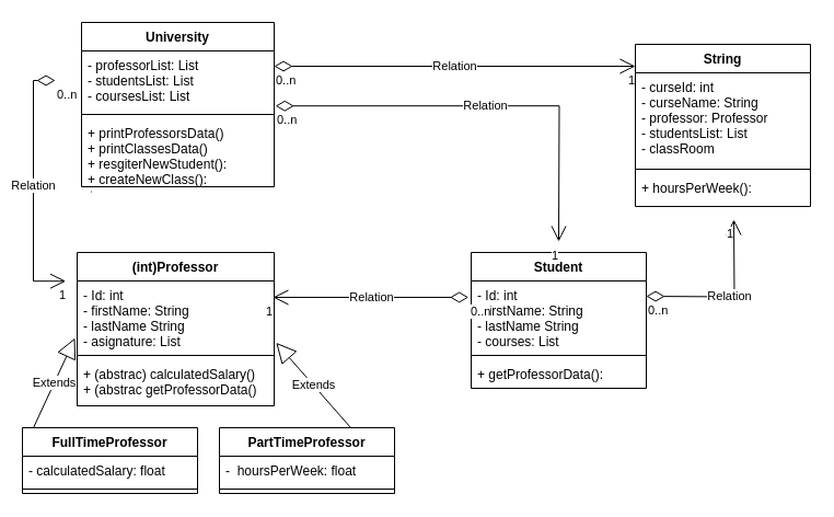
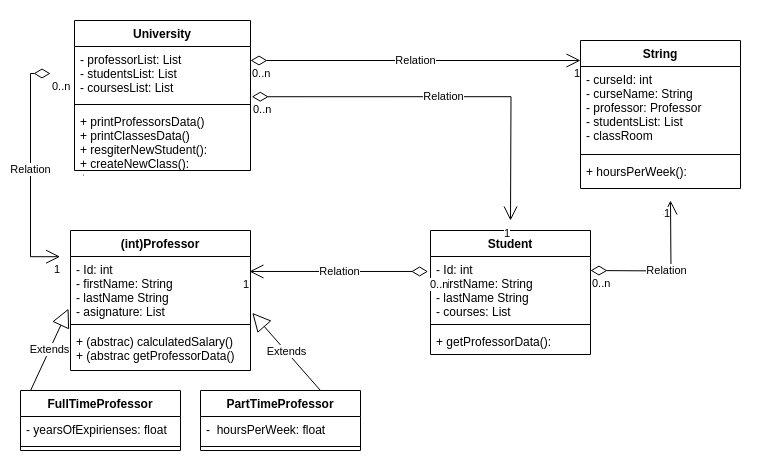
- <mxCell id="22" value="- calculatedSalary: float" style="text;strokeColor=none;fillColor=none;align=left;verticalAlign=top;spacingLeft=4;spacingRight=4;overflow=hidden;rotatable=0;points=[[0,0.5],[1,0.5]];portConstraint=eastwest;" parent="21" vertex="1"><mxGeometry y="26" width="160" height="26" as="geometry" /></mxCell>
+ <mxCell id="22" value="- yearsOfExpirienses: float" style="text;strokeColor=none;fillColor=none;align=left;verticalAlign=top;spacingLeft=4;spacingRight=4;overflow=hidden;rotatable=0;points=[[0,0.5],[1,0.5]];portConstraint=eastwest;" parent="21" vertex="1"><mxGeometry y="26" width="160" height="26" as="geometry" /></mxCell>
